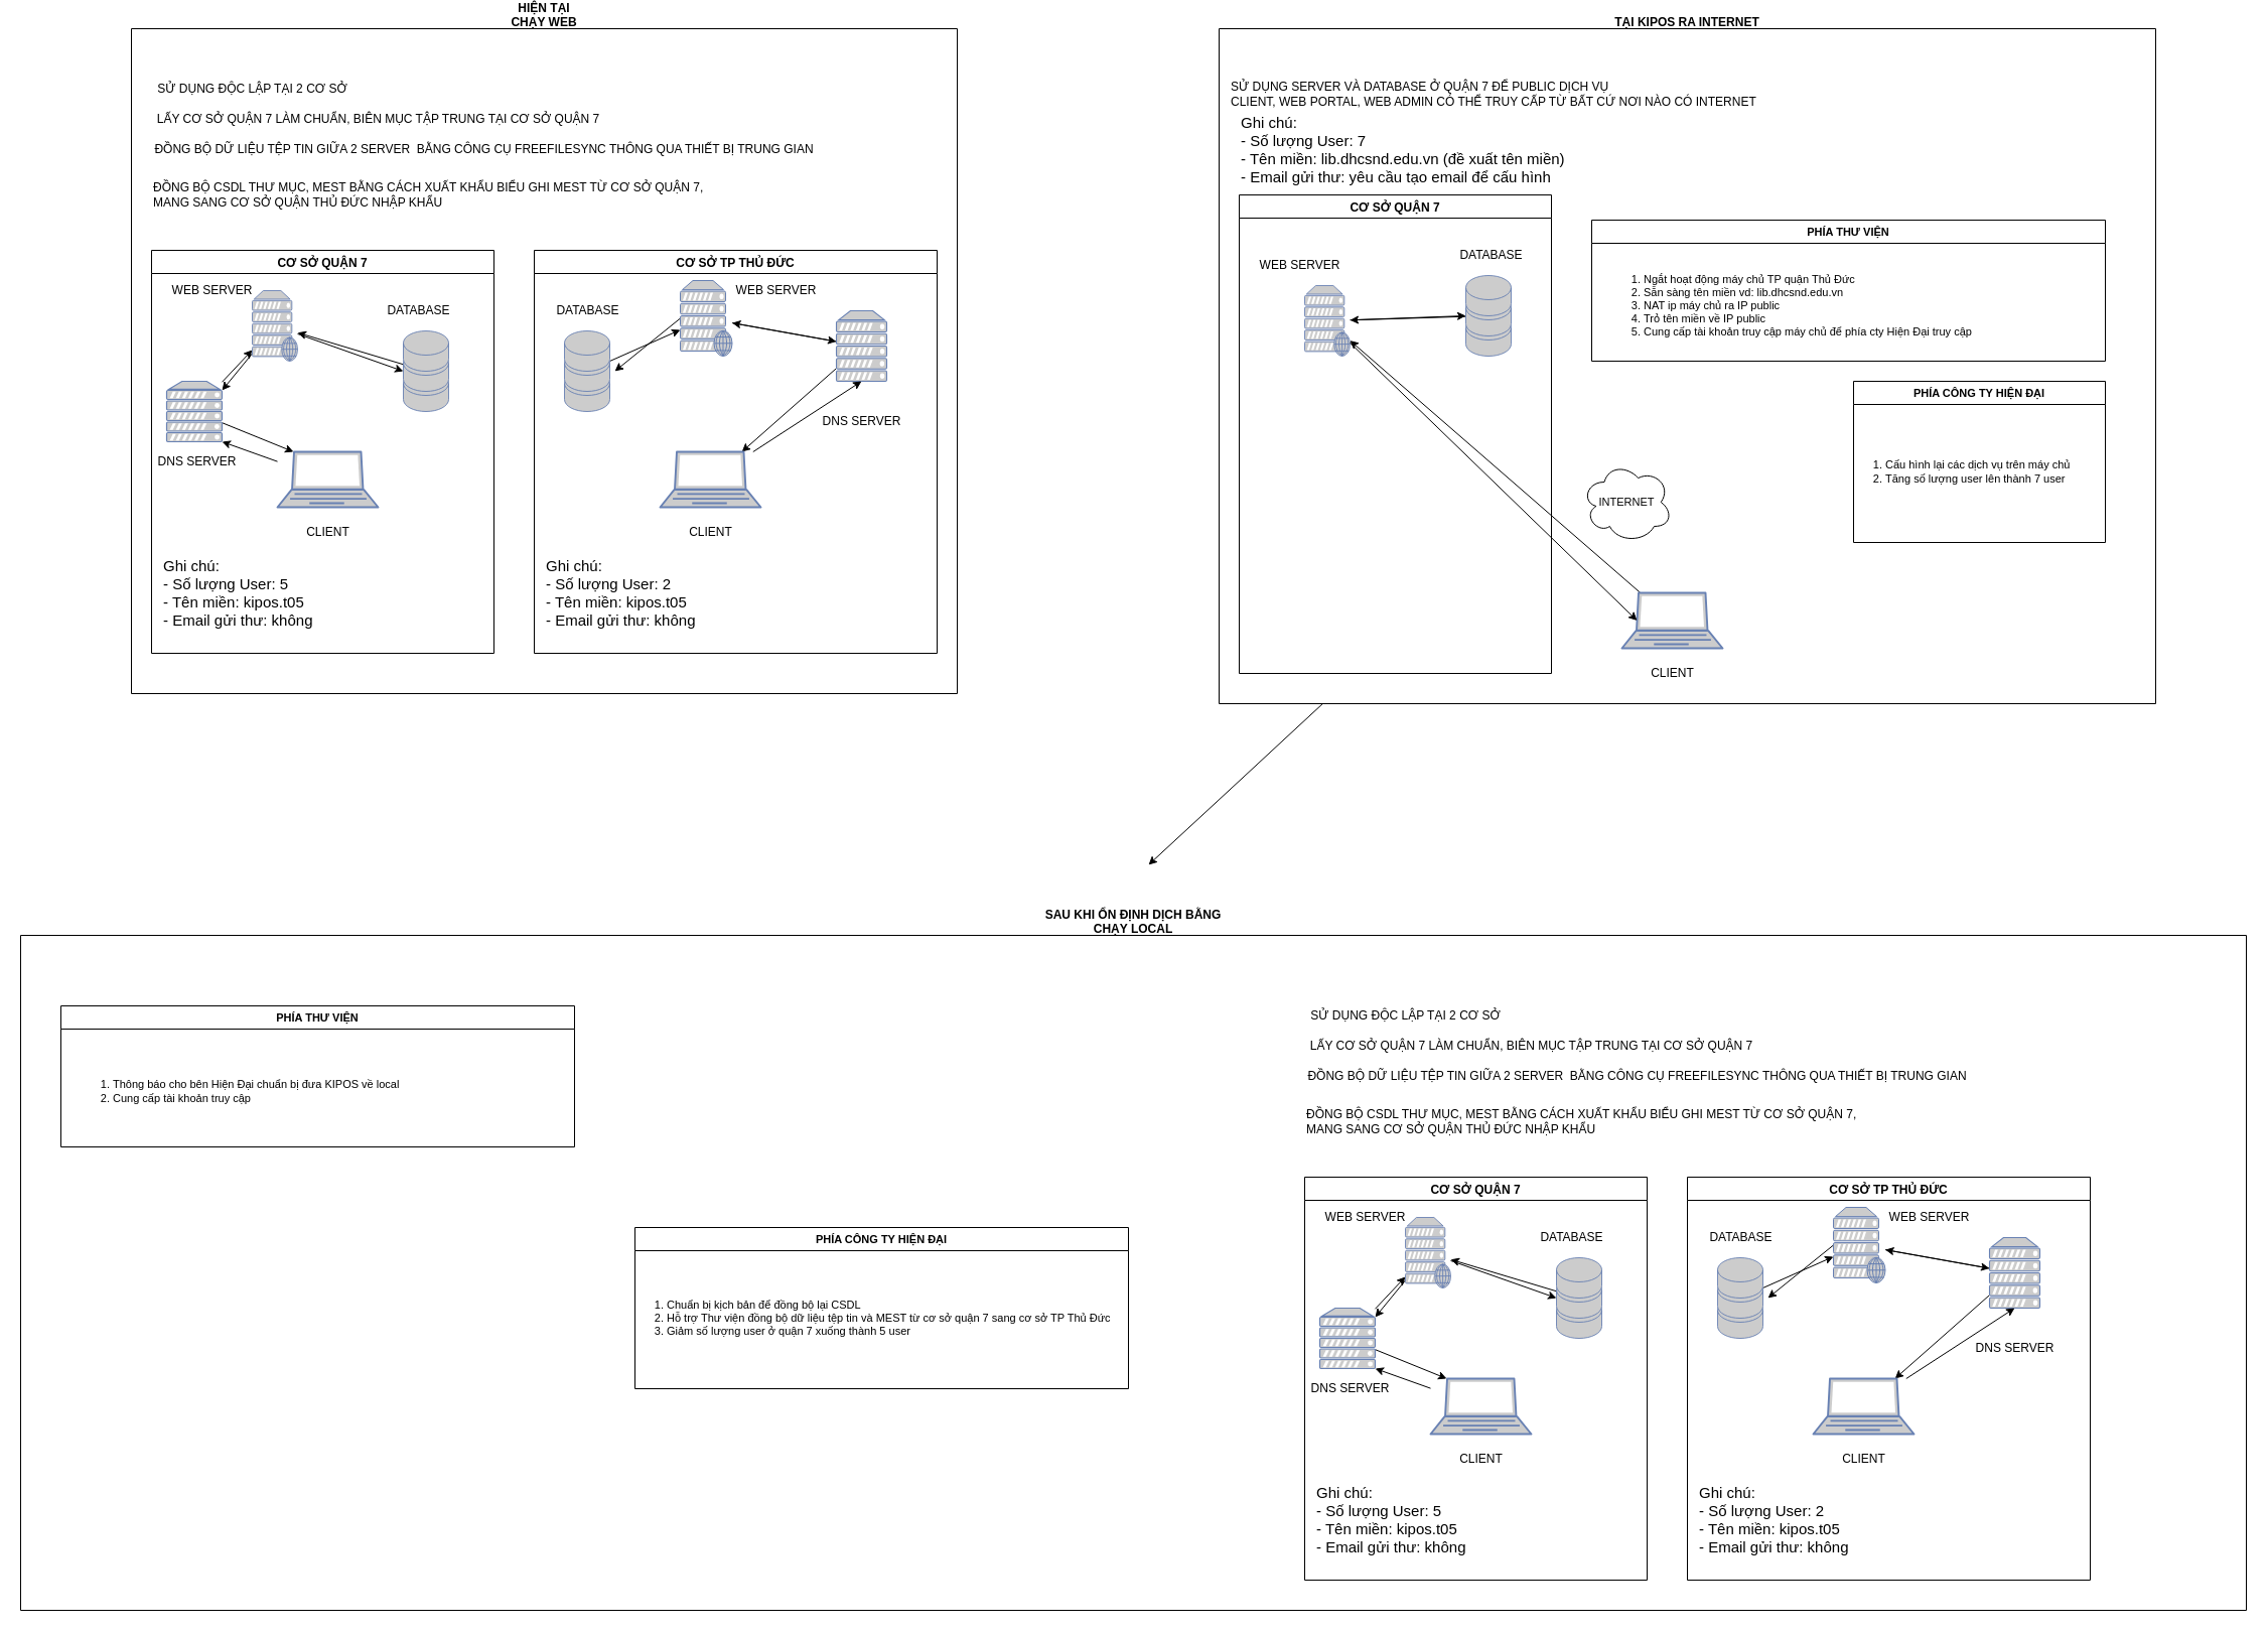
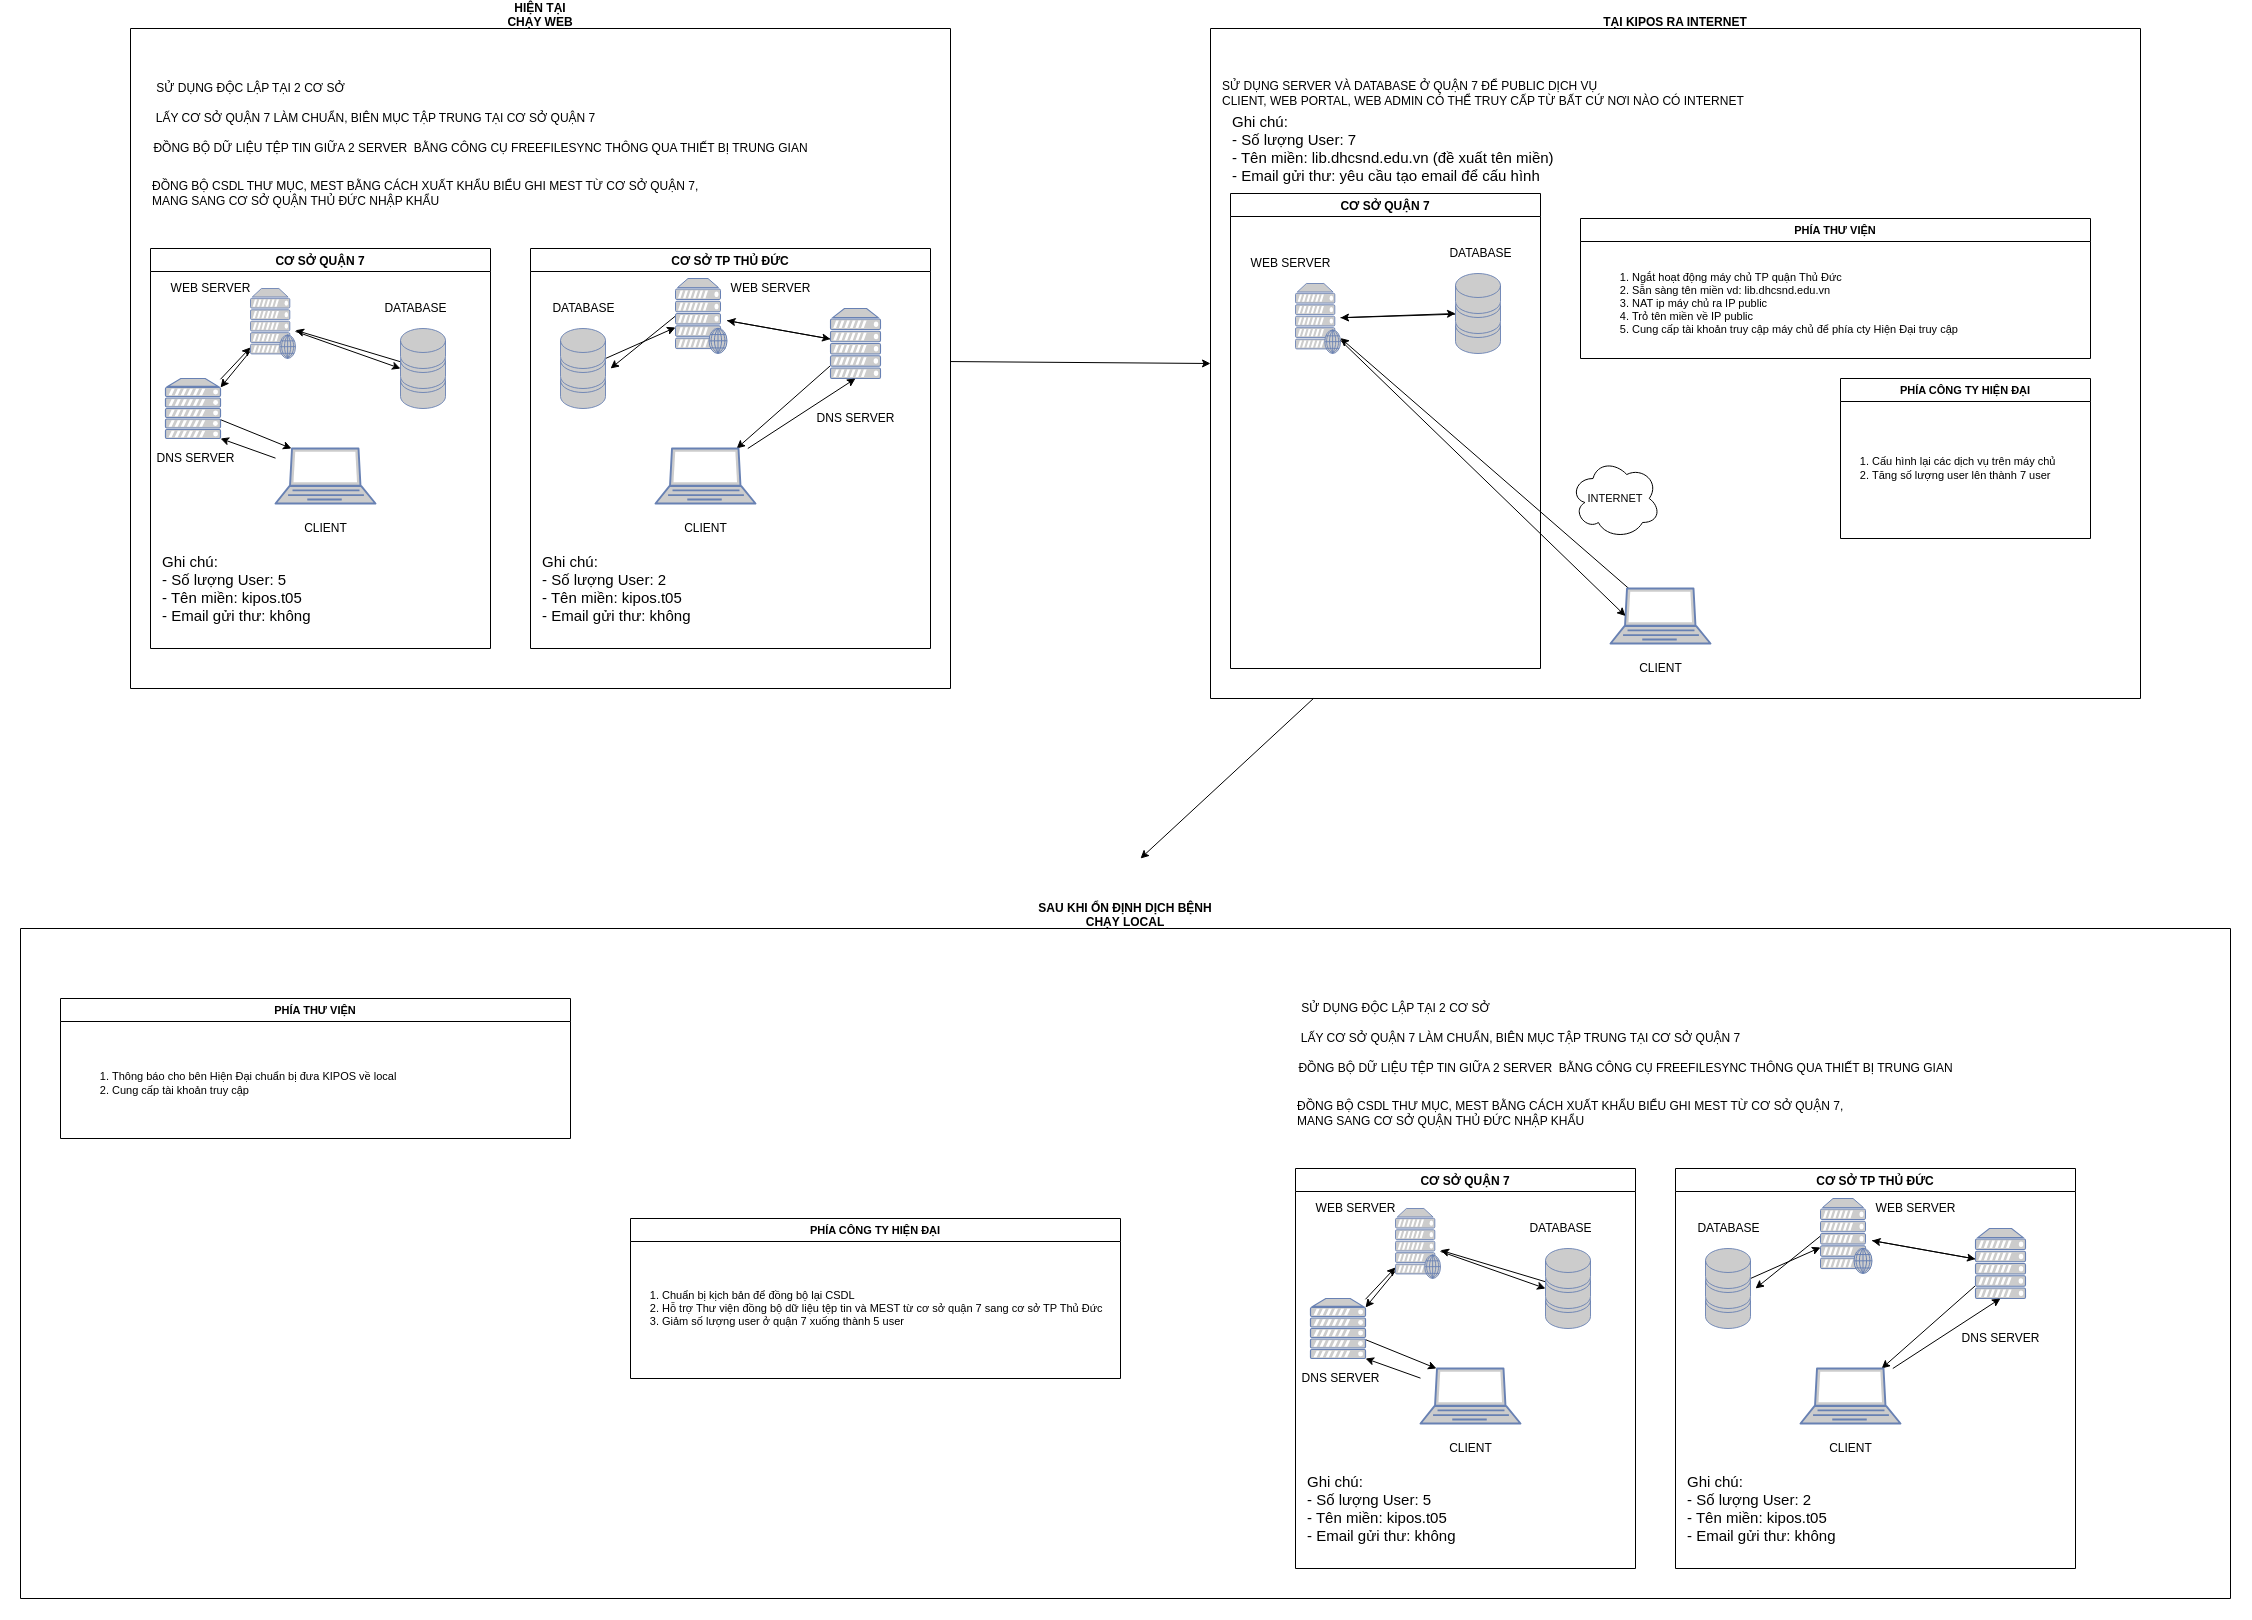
+ <mxCell id="2" style="edgeStyle=none;rounded=0;orthogonalLoop=1;jettySize=auto;html=1;fontSize=11;entryX=0;entryY=0.5;entryDx=0;entryDy=0;" edge="1" parent="1" source="3" target="41"><mxGeometry relative="1" as="geometry"><mxPoint x="1160" y="480" as="targetPoint" /></mxGeometry></mxCell>
- <mxCell id="61" value="SAU KHI ỔN ĐỊNH DỊCH BẰNG&#10;CHẠY LOCAL&#10;&#10;" style="swimlane;startSize=0;" vertex="1" parent="1"><mxGeometry x="20" y="920" width="2210" height="670" as="geometry" /></mxCell>
+ <mxCell id="61" value="SAU KHI ỔN ĐỊNH DỊCH BỆNH&#10;CHẠY LOCAL&#10;&#10;" style="swimlane;startSize=0;" vertex="1" parent="1"><mxGeometry x="20" y="920" width="2210" height="670" as="geometry" /></mxCell>
